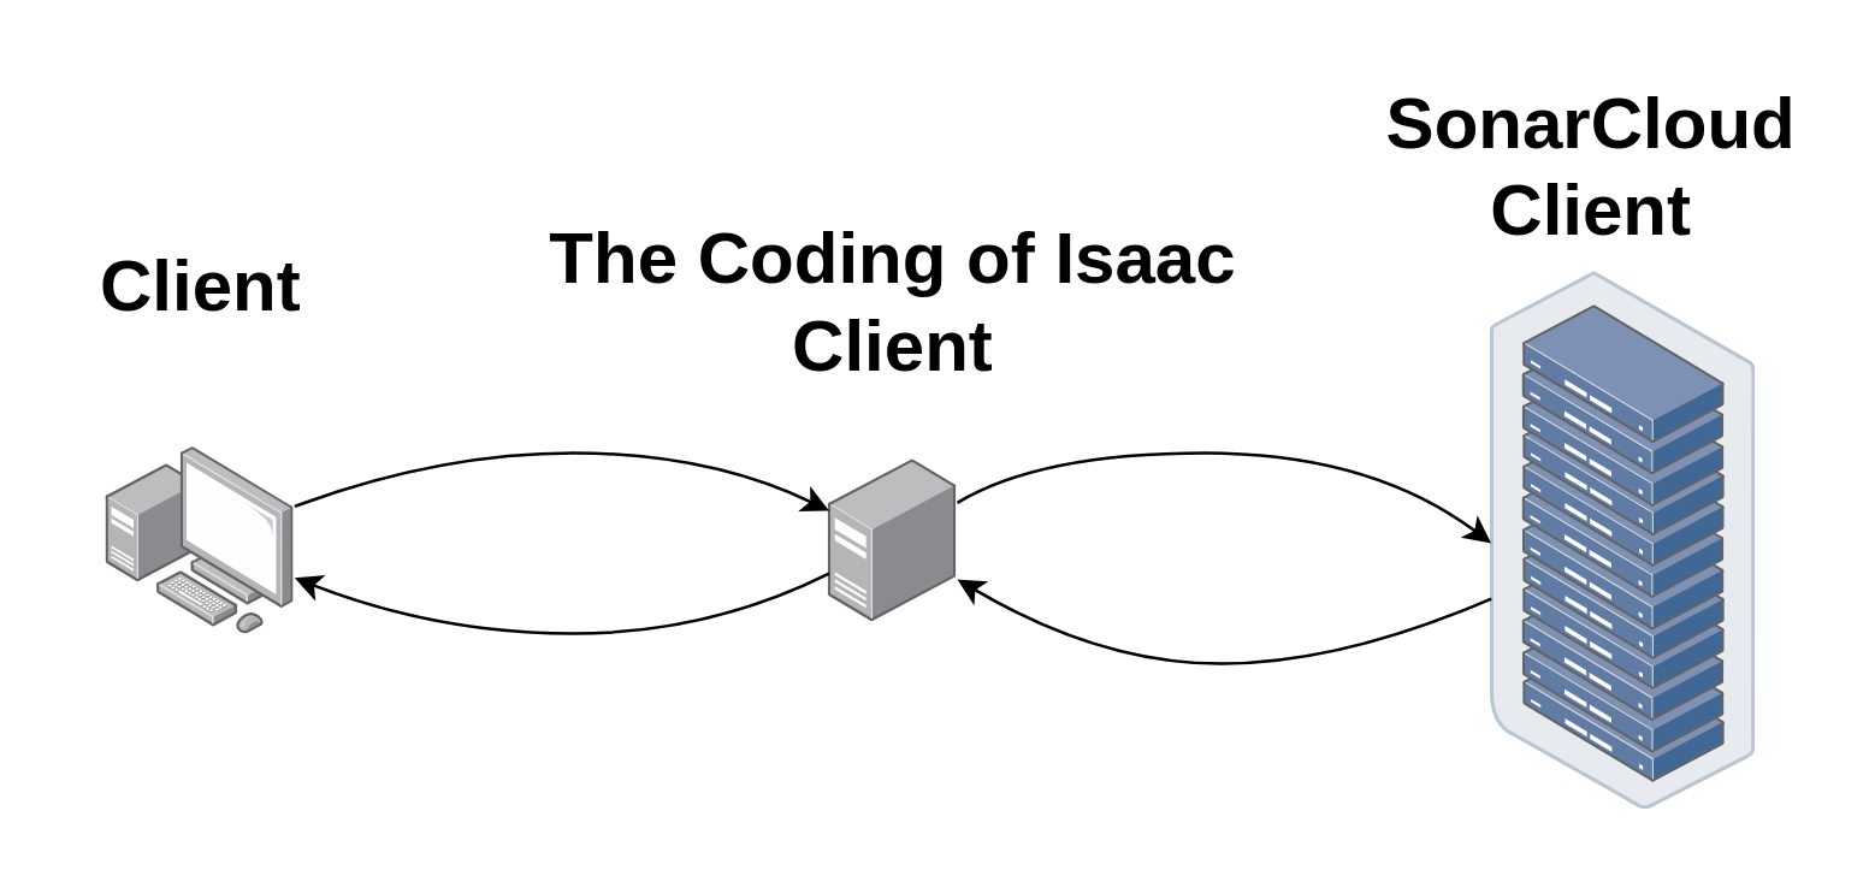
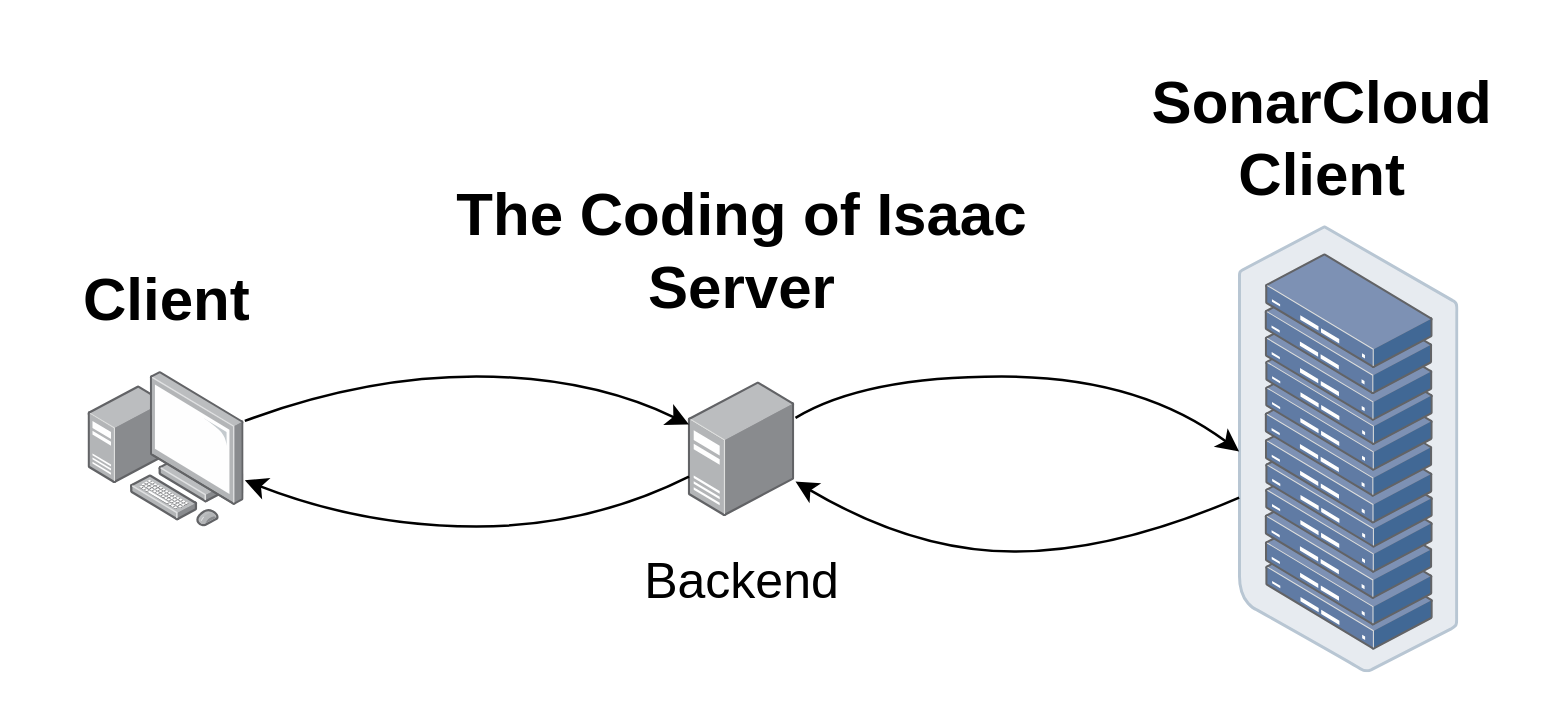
- <mxCell id="7" value="Client" style="text;strokeColor=none;fillColor=none;html=1;fontSize=24;fontStyle=1;verticalAlign=middle;align=center;" vertex="1" parent="1"><mxGeometry x="20.38" y="75" width="91.65" height="40" as="geometry" /></mxCell>
+ <mxCell id="7" value="Client" style="text;strokeColor=none;fillColor=none;html=1;fontSize=24;fontStyle=1;verticalAlign=middle;align=center;" vertex="1" parent="1"><mxGeometry x="20.38" y="100" width="91.65" height="40" as="geometry" /></mxCell>
- <mxCell id="6" value="The Coding of Isaac&lt;br&gt;Client" style="text;strokeColor=none;fillColor=none;html=1;fontSize=24;fontStyle=1;verticalAlign=middle;align=center;" vertex="1" parent="1"><mxGeometry x="250.47" y="80" width="91.65" height="40" as="geometry" /></mxCell>
+ <mxCell id="6" value="The Coding of Isaac&lt;br&gt;Server" style="text;strokeColor=none;fillColor=none;html=1;fontSize=24;fontStyle=1;verticalAlign=middle;align=center;" vertex="1" parent="1"><mxGeometry x="250.47" y="80" width="91.65" height="40" as="geometry" /></mxCell>
+ <mxCell id="8" value="&lt;font style=&quot;font-weight: normal ; font-size: 20px&quot;&gt;Backend&lt;/font&gt;" style="text;strokeColor=none;fillColor=none;html=1;fontSize=24;fontStyle=1;verticalAlign=middle;align=center;" vertex="1" parent="1"><mxGeometry x="250.47" y="210.6" width="91.65" height="40" as="geometry" /></mxCell>
